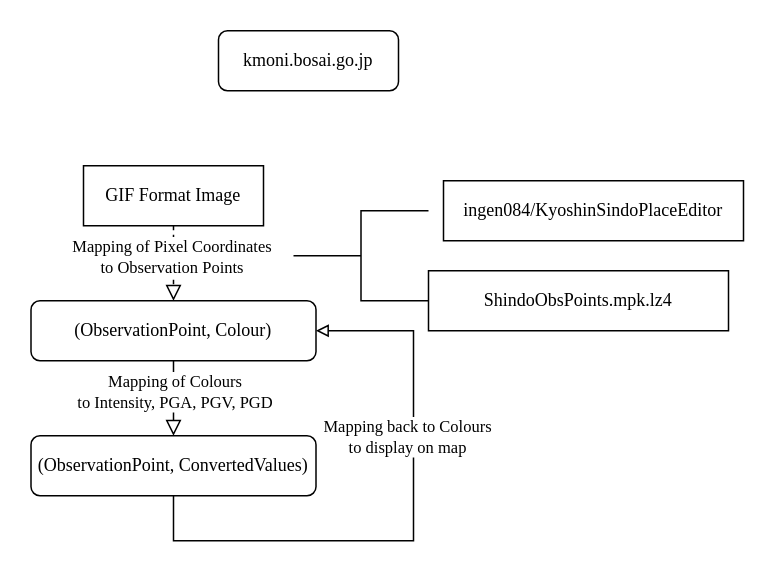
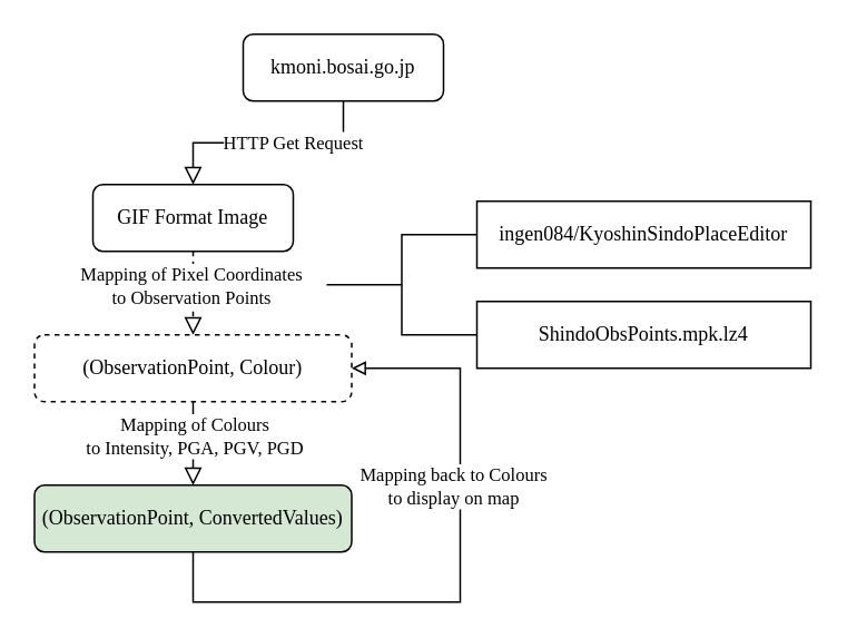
+ <mxCell id="2" value="" style="rounded=0;html=1;jettySize=auto;orthogonalLoop=1;fontSize=11;endArrow=block;endFill=0;endSize=8;strokeWidth=1;shadow=0;labelBackgroundColor=none;edgeStyle=orthogonalEdgeStyle;entryX=0.5;entryY=0;entryDx=0;entryDy=0;" parent="1" source="4" target="7" edge="1"><mxGeometry relative="1" as="geometry"><mxPoint x="115" y="120" as="targetPoint" /></mxGeometry></mxCell>
+ <mxCell id="3" value="HTTP Get Request" style="edgeLabel;html=1;align=center;verticalAlign=middle;resizable=0;points=[];fontFamily=STIX;" parent="2" vertex="1" connectable="0"><mxGeometry x="-0.196" y="-1" relative="1" as="geometry"><mxPoint as="offset" /></mxGeometry></mxCell>
- <mxCell id="7" value="GIF Format Image" style="whiteSpace=wrap;html=1;fontSize=12;glass=0;strokeWidth=1;shadow=0;fontFamily=STIX;rounded=0;" parent="1" vertex="1"><mxGeometry x="55" y="110" width="120" height="40" as="geometry" /></mxCell>
+ <mxCell id="7" value="GIF Format Image" style="rounded=1;whiteSpace=wrap;html=1;fontSize=12;glass=0;strokeWidth=1;shadow=0;fontFamily=STIX;" parent="1" vertex="1"><mxGeometry x="55" y="110" width="120" height="40" as="geometry" /></mxCell>
- <mxCell id="14" value="ingen084/KyoshinSindoPlaceEditor" style="rounded=0;whiteSpace=wrap;html=1;fontSize=12;glass=0;strokeWidth=1;shadow=0;fontFamily=STIX;" parent="1" vertex="1"><mxGeometry x="295" y="120" width="200" height="40" as="geometry" /></mxCell>
+ <mxCell id="14" value="ingen084/KyoshinSindoPlaceEditor" style="rounded=0;whiteSpace=wrap;html=1;fontSize=12;glass=0;strokeWidth=1;shadow=0;fontFamily=STIX;" parent="1" vertex="1"><mxGeometry x="285" y="120" width="200" height="40" as="geometry" /></mxCell>
- <mxCell id="13" value="(ObservationPoint, Colour)" style="rounded=1;whiteSpace=wrap;html=1;fontSize=12;glass=0;strokeWidth=1;shadow=0;fontFamily=STIX;" parent="1" vertex="1"><mxGeometry x="20" y="200" width="190" height="40" as="geometry" /></mxCell>
+ <mxCell id="13" value="(ObservationPoint, Colour)" style="rounded=1;whiteSpace=wrap;html=1;fontSize=12;glass=0;strokeWidth=1;shadow=0;fontFamily=STIX;dashed=1;" parent="1" vertex="1"><mxGeometry x="20" y="200" width="190" height="40" as="geometry" /></mxCell>
- <mxCell id="10" value="(ObservationPoint, ConvertedValues)" style="rounded=1;whiteSpace=wrap;html=1;fontSize=12;glass=0;strokeWidth=1;shadow=0;fontFamily=STIX;" parent="1" vertex="1"><mxGeometry x="20" y="290" width="190" height="40" as="geometry" /></mxCell>
+ <mxCell id="10" value="(ObservationPoint, ConvertedValues)" style="rounded=1;whiteSpace=wrap;html=1;fontSize=12;glass=0;strokeWidth=1;shadow=0;fontFamily=STIX;fillColor=#d5e8d4;" parent="1" vertex="1"><mxGeometry x="20" y="290" width="190" height="40" as="geometry" /></mxCell>
